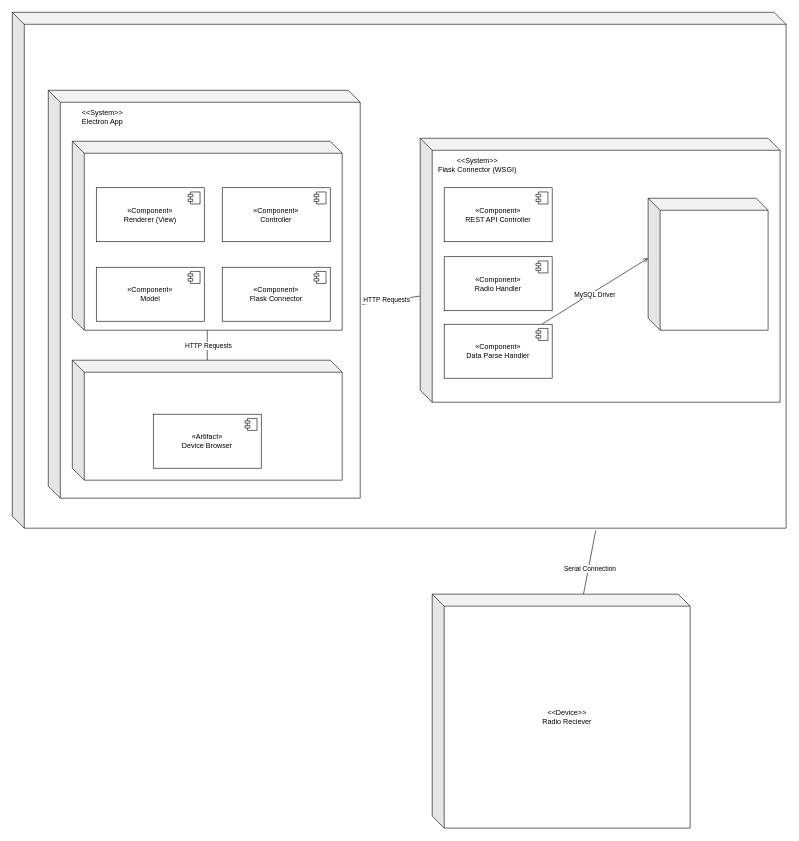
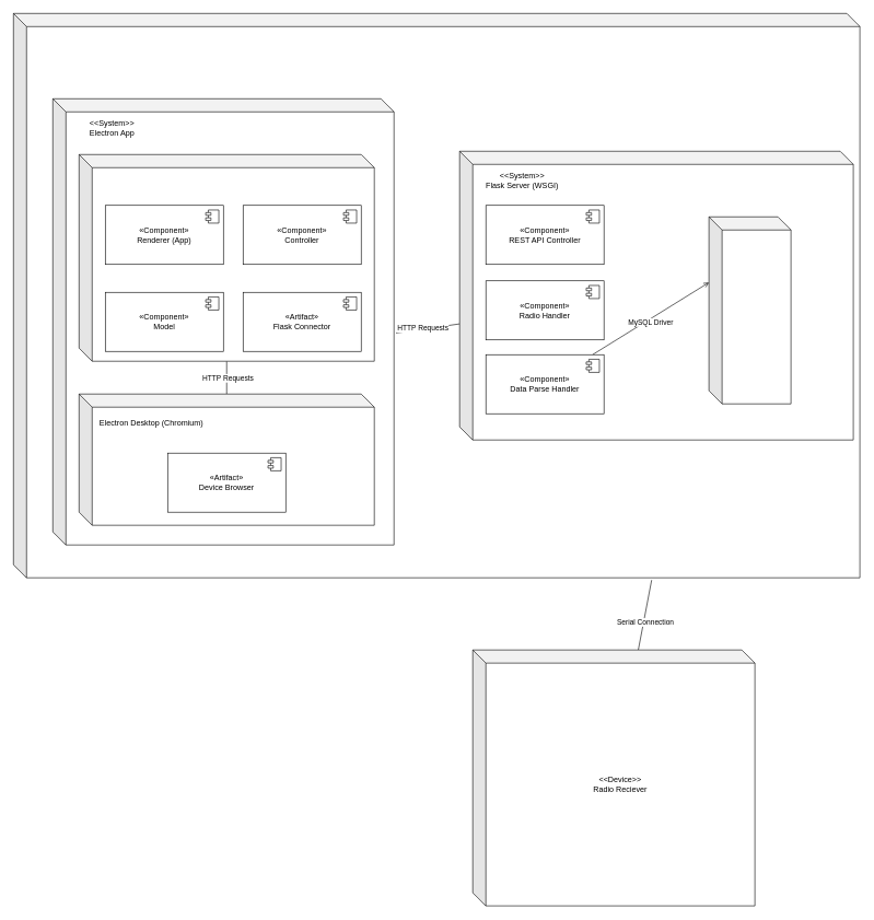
- <mxCell id="10" value="&lt;div&gt;&amp;lt;&amp;lt;System&amp;gt;&amp;gt;&lt;/div&gt;Flask Connector (WSGI)" style="text;html=1;align=center;verticalAlign=middle;resizable=0;points=[];autosize=1;strokeColor=none;fillColor=none;" parent="1" vertex="1"><mxGeometry x="730" y="255" width="130" height="40" as="geometry" /></mxCell>
+ <mxCell id="10" value="&lt;div&gt;&amp;lt;&amp;lt;System&amp;gt;&amp;gt;&lt;/div&gt;Flask Server (WSGI)" style="text;html=1;align=center;verticalAlign=middle;resizable=0;points=[];autosize=1;strokeColor=none;fillColor=none;" parent="1" vertex="1"><mxGeometry x="730" y="255" width="130" height="40" as="geometry" /></mxCell>
- <mxCell id="16" value="«Component»&lt;div&gt;Renderer (View)&lt;/div&gt;" style="html=1;dropTarget=0;whiteSpace=wrap;" parent="1" vertex="1"><mxGeometry x="160" y="312.5" width="180" height="90" as="geometry" /></mxCell>
+ <mxCell id="16" value="«Component»&lt;div&gt;Renderer (App)&lt;/div&gt;" style="html=1;dropTarget=0;whiteSpace=wrap;" parent="1" vertex="1"><mxGeometry x="160" y="312.5" width="180" height="90" as="geometry" /></mxCell>
- <mxCell id="11" value="&lt;span style=&quot;color: rgb(255, 255, 255); text-wrap-mode: nowrap;&quot;&gt;&lt;font&gt;&amp;lt;&amp;lt;Databaser&amp;gt;&amp;gt;&lt;/font&gt;&lt;/span&gt;&lt;div&gt;&lt;span style=&quot;color: rgb(255, 255, 255); text-wrap-mode: nowrap;&quot;&gt;&lt;font&gt;MySQL Server&lt;/font&gt;&lt;/span&gt;&lt;/div&gt;" style="shape=cube;whiteSpace=wrap;html=1;boundedLbl=1;backgroundOutline=1;darkOpacity=0.05;darkOpacity2=0.1;" parent="1" vertex="1"><mxGeometry x="1080" y="330" width="200" height="220" as="geometry" /></mxCell>
+ <mxCell id="11" value="&lt;span style=&quot;color: rgb(255, 255, 255); text-wrap-mode: nowrap;&quot;&gt;&lt;font&gt;&amp;lt;&amp;lt;Databaser&amp;gt;&amp;gt;&lt;/font&gt;&lt;/span&gt;&lt;div&gt;&lt;span style=&quot;color: rgb(255, 255, 255); text-wrap-mode: nowrap;&quot;&gt;&lt;font&gt;MySQL Server&lt;/font&gt;&lt;/span&gt;&lt;/div&gt;" style="shape=cube;whiteSpace=wrap;html=1;boundedLbl=1;backgroundOutline=1;darkOpacity=0.05;darkOpacity2=0.1;" parent="1" vertex="1"><mxGeometry x="1080" y="330" width="125" height="285" as="geometry" /></mxCell>
- <mxCell id="34" value="«Component»&lt;div&gt;Flask Connector&lt;/div&gt;" style="html=1;dropTarget=0;whiteSpace=wrap;" vertex="1" parent="1"><mxGeometry x="370" y="445" width="180" height="90" as="geometry" /></mxCell>
+ <mxCell id="34" value="«Artifact»&lt;div&gt;Flask Connector&lt;/div&gt;" style="html=1;dropTarget=0;whiteSpace=wrap;" vertex="1" parent="1"><mxGeometry x="370" y="445" width="180" height="90" as="geometry" /></mxCell>
+ <mxCell id="30" value="Electron Desktop (Chromium)" style="text;html=1;align=center;verticalAlign=middle;resizable=0;points=[];autosize=1;strokeColor=none;fillColor=none;" parent="1" vertex="1"><mxGeometry x="140" y="630" width="180" height="30" as="geometry" /></mxCell>
